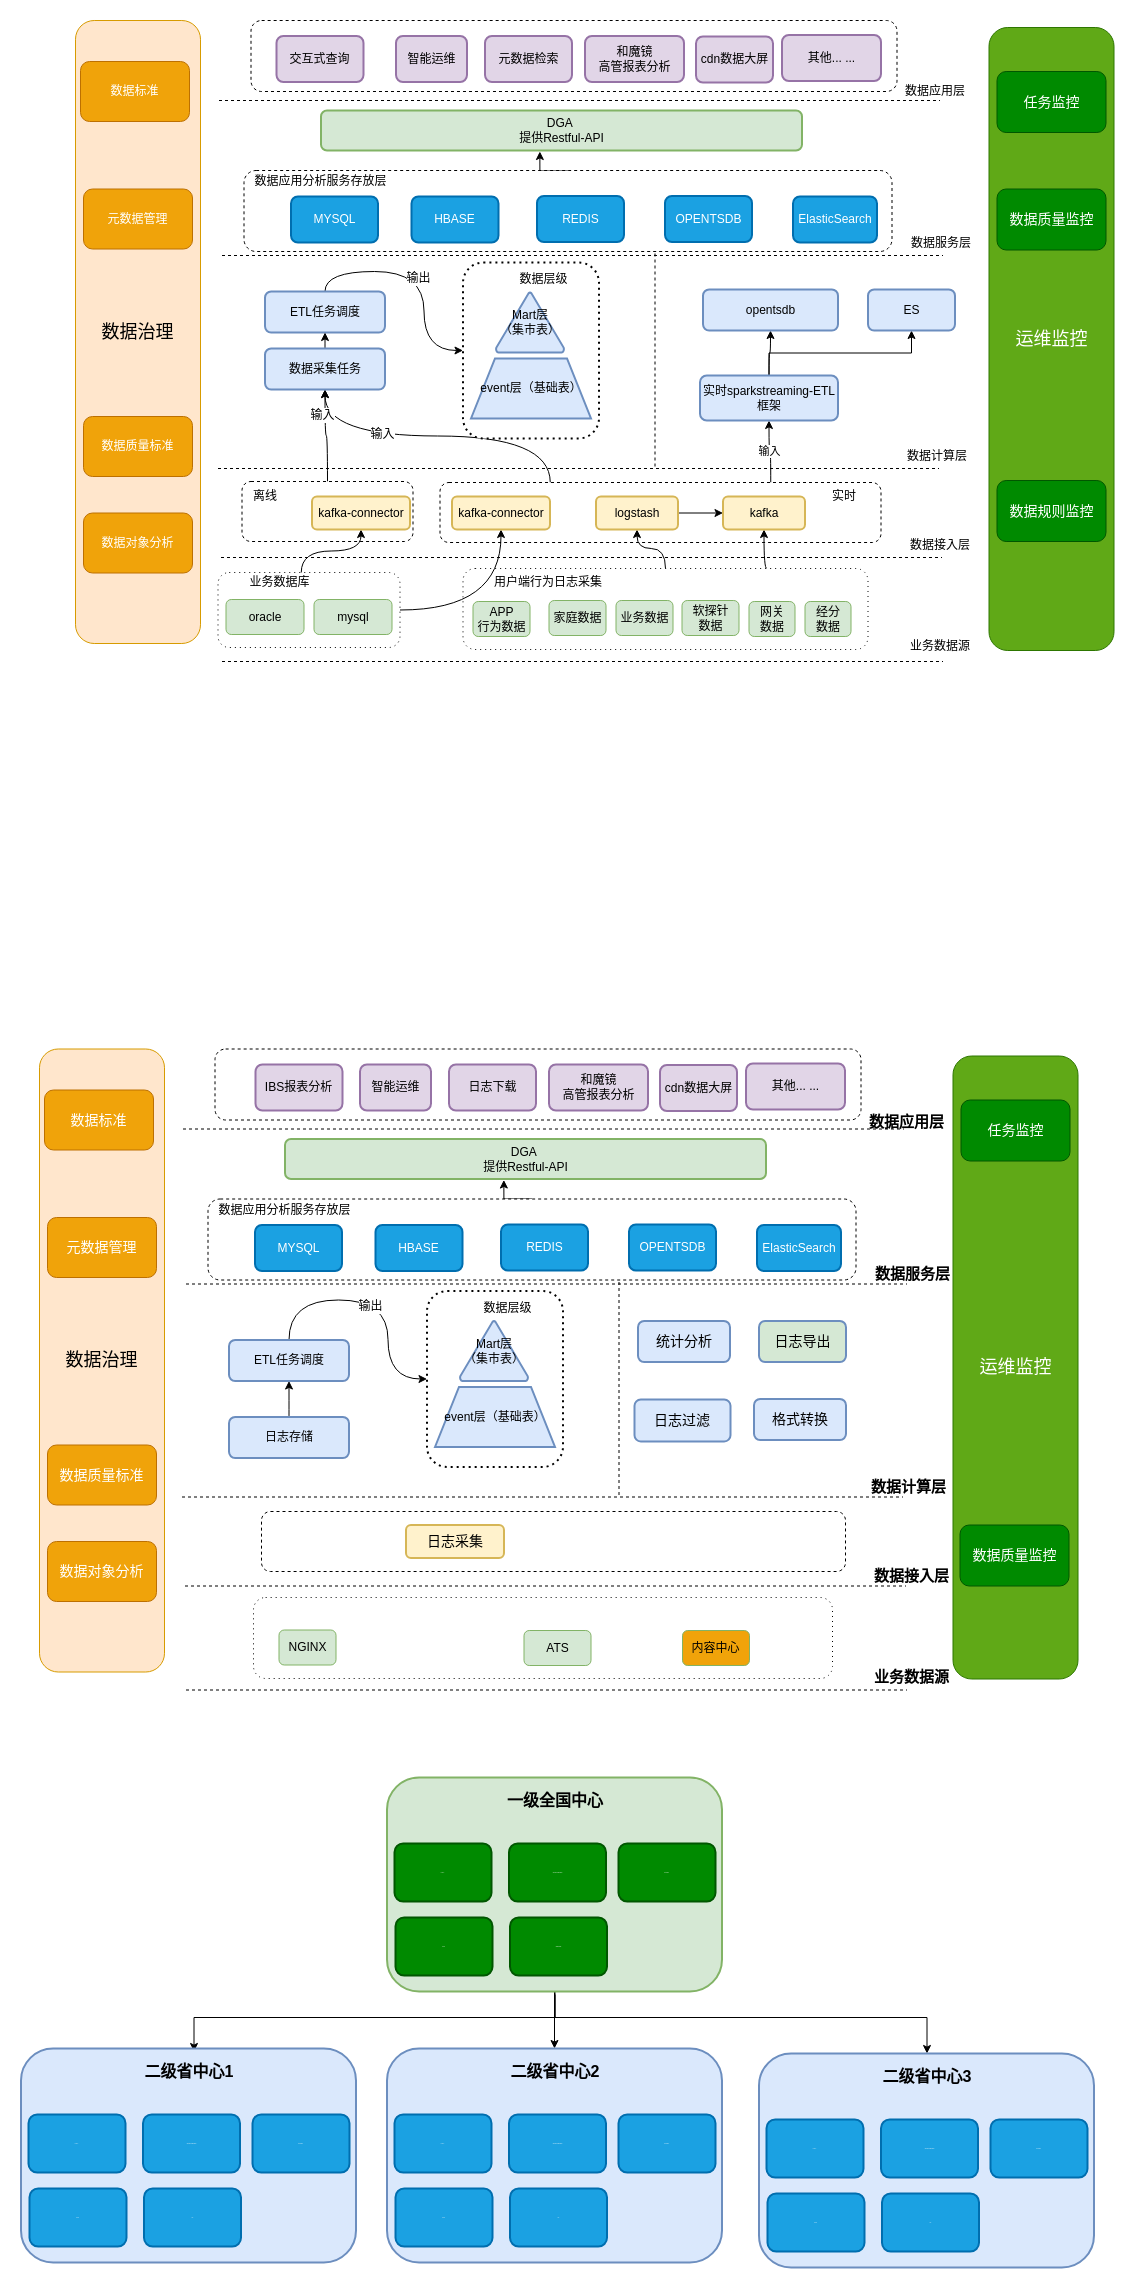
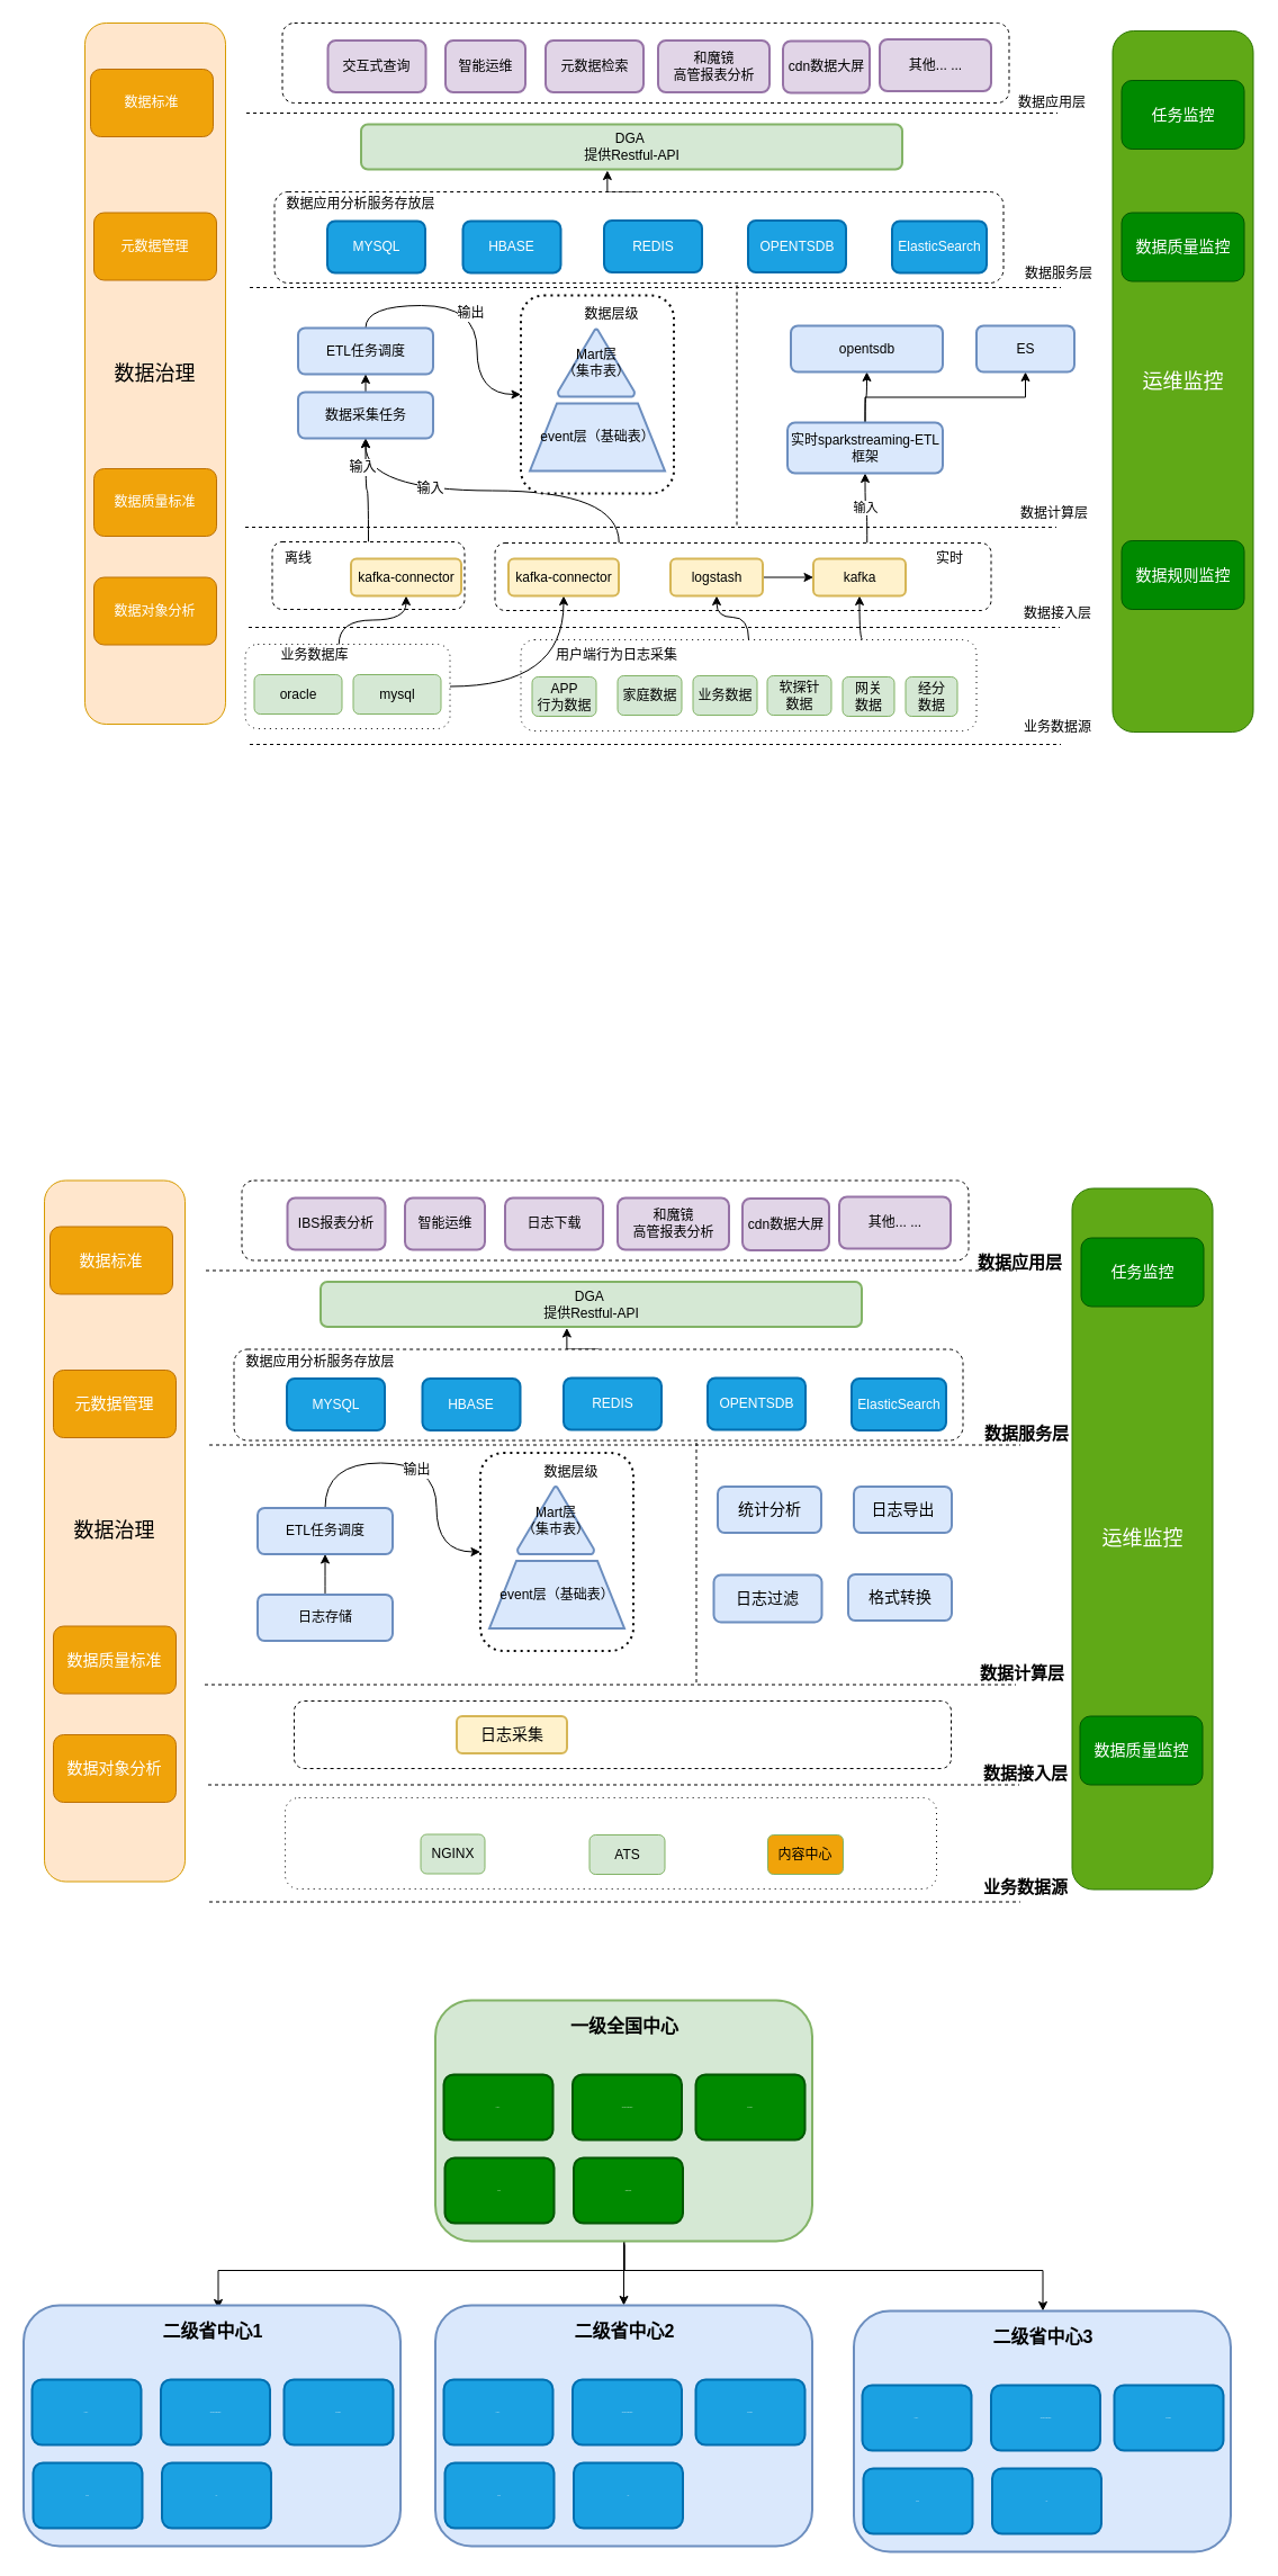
- <mxCell id="58" value="交互式查询" style="rounded=1;whiteSpace=wrap;html=1;strokeWidth=2;fillColor=#e1d5e7;strokeColor=#9673a6;" parent="1" vertex="1"><mxGeometry x="276" y="35.5" width="87" height="46" as="geometry" /></mxCell>
+ <mxCell id="58" value="交互式查询" style="rounded=1;whiteSpace=wrap;html=1;strokeWidth=2;fillColor=#e1d5e7;strokeColor=#9673a6;" parent="1" vertex="1"><mxGeometry x="291" y="35.5" width="87" height="46" as="geometry" /></mxCell>
- <mxCell id="123" value="日志导出" style="rounded=1;whiteSpace=wrap;html=1;strokeWidth=2;fillColor=#d5e8d4;strokeColor=#6c8ebf;fontSize=14;" parent="1" vertex="1"><mxGeometry x="758.5" y="1320.5" width="87" height="41" as="geometry" /></mxCell>
+ <mxCell id="123" value="日志导出" style="rounded=1;whiteSpace=wrap;html=1;strokeWidth=2;fillColor=#dae8fc;strokeColor=#6c8ebf;fontSize=14;" parent="1" vertex="1"><mxGeometry x="758.5" y="1320.5" width="87" height="41" as="geometry" /></mxCell>
- <mxCell id="88" value="NGINX" style="rounded=1;whiteSpace=wrap;html=1;fillColor=#d5e8d4;strokeColor=#82b366;" parent="1" vertex="1"><mxGeometry x="278.5" y="1629.5" width="57" height="35" as="geometry" /></mxCell>
+ <mxCell id="88" value="NGINX" style="rounded=1;whiteSpace=wrap;html=1;fillColor=#d5e8d4;strokeColor=#82b366;" parent="1" vertex="1"><mxGeometry x="373.5" y="1629.5" width="57" height="35" as="geometry" /></mxCell>
